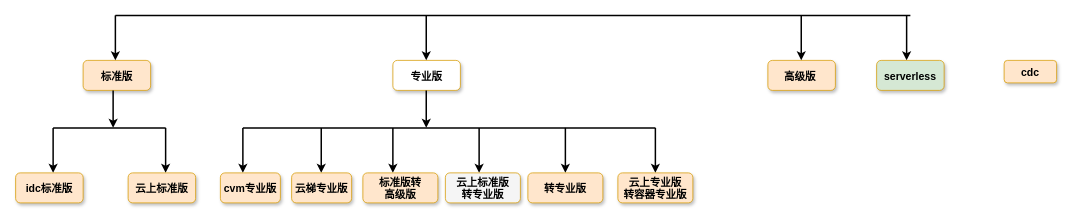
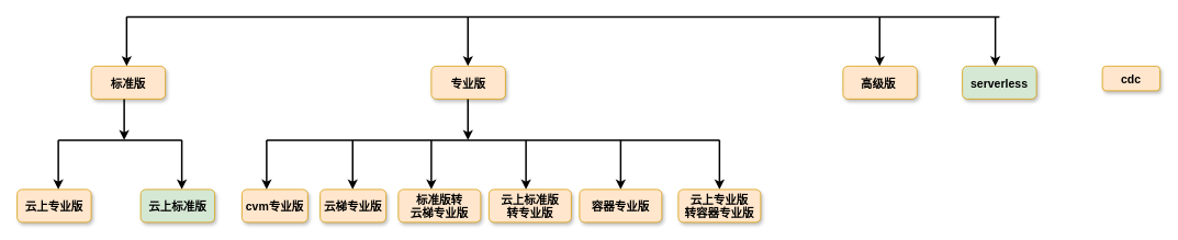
- <mxCell id="3" value="专业版" style="rounded=1;fillColor=#ffffff;strokeColor=#d79b00;shadow=1;fontStyle=1;fontSize=14;" vertex="1" parent="1"><mxGeometry x="523" y="80" width="90" height="40" as="geometry" /></mxCell>
+ <mxCell id="3" value="专业版" style="rounded=1;fillColor=#ffe6cc;strokeColor=#d79b00;shadow=1;fontStyle=1;fontSize=14;" vertex="1" parent="1"><mxGeometry x="523" y="80" width="90" height="40" as="geometry" /></mxCell>
- <mxCell id="27" value="标准版转&#10;高级版" style="rounded=1;fillColor=#ffe6cc;strokeColor=#d79b00;shadow=1;fontStyle=1;fontSize=14;" vertex="1" parent="1"><mxGeometry x="483" y="230" width="100" height="40" as="geometry" /></mxCell>
+ <mxCell id="27" value="标准版转&#10;云梯专业版" style="rounded=1;fillColor=#ffe6cc;strokeColor=#d79b00;shadow=1;fontStyle=1;fontSize=14;" vertex="1" parent="1"><mxGeometry x="483" y="230" width="100" height="40" as="geometry" /></mxCell>
- <mxCell id="16" value="云上标准版" style="rounded=1;fillColor=#ffe6cc;strokeColor=#d79b00;shadow=1;fontStyle=1;fontSize=14;" vertex="1" parent="1"><mxGeometry x="170" y="230" width="90" height="40" as="geometry" /></mxCell>
+ <mxCell id="16" value="云上标准版" style="rounded=1;fillColor=#d5e8d4;strokeColor=#d79b00;shadow=1;fontStyle=1;fontSize=14;" vertex="1" parent="1"><mxGeometry x="170" y="230" width="90" height="40" as="geometry" /></mxCell>
- <mxCell id="28" value="云上标准版&#10;转专业版" style="rounded=1;fillColor=#f5f5f5;strokeColor=#d79b00;shadow=1;fontStyle=1;fontSize=14;" vertex="1" parent="1"><mxGeometry x="593" y="230" width="100" height="40" as="geometry" /></mxCell>
+ <mxCell id="28" value="云上标准版&#10;转专业版" style="rounded=1;fillColor=#ffe6cc;strokeColor=#d79b00;shadow=1;fontStyle=1;fontSize=14;" vertex="1" parent="1"><mxGeometry x="593" y="230" width="100" height="40" as="geometry" /></mxCell>
- <mxCell id="15" value="idc标准版" style="rounded=1;fillColor=#ffe6cc;strokeColor=#d79b00;shadow=1;fontStyle=1;fontSize=14;" vertex="1" parent="1"><mxGeometry x="20" y="230" width="90" height="40" as="geometry" /></mxCell>
+ <mxCell id="15" value="云上专业版" style="rounded=1;fillColor=#ffe6cc;strokeColor=#d79b00;shadow=1;fontStyle=1;fontSize=14;" vertex="1" parent="1"><mxGeometry x="20" y="230" width="90" height="40" as="geometry" /></mxCell>
- <mxCell id="29" value="转专业版" style="rounded=1;fillColor=#ffe6cc;strokeColor=#d79b00;shadow=1;fontStyle=1;fontSize=14;" vertex="1" parent="1"><mxGeometry x="703" y="230" width="100" height="40" as="geometry" /></mxCell>
+ <mxCell id="29" value="容器专业版" style="rounded=1;fillColor=#ffe6cc;strokeColor=#d79b00;shadow=1;fontStyle=1;fontSize=14;" vertex="1" parent="1"><mxGeometry x="703" y="230" width="100" height="40" as="geometry" /></mxCell>
